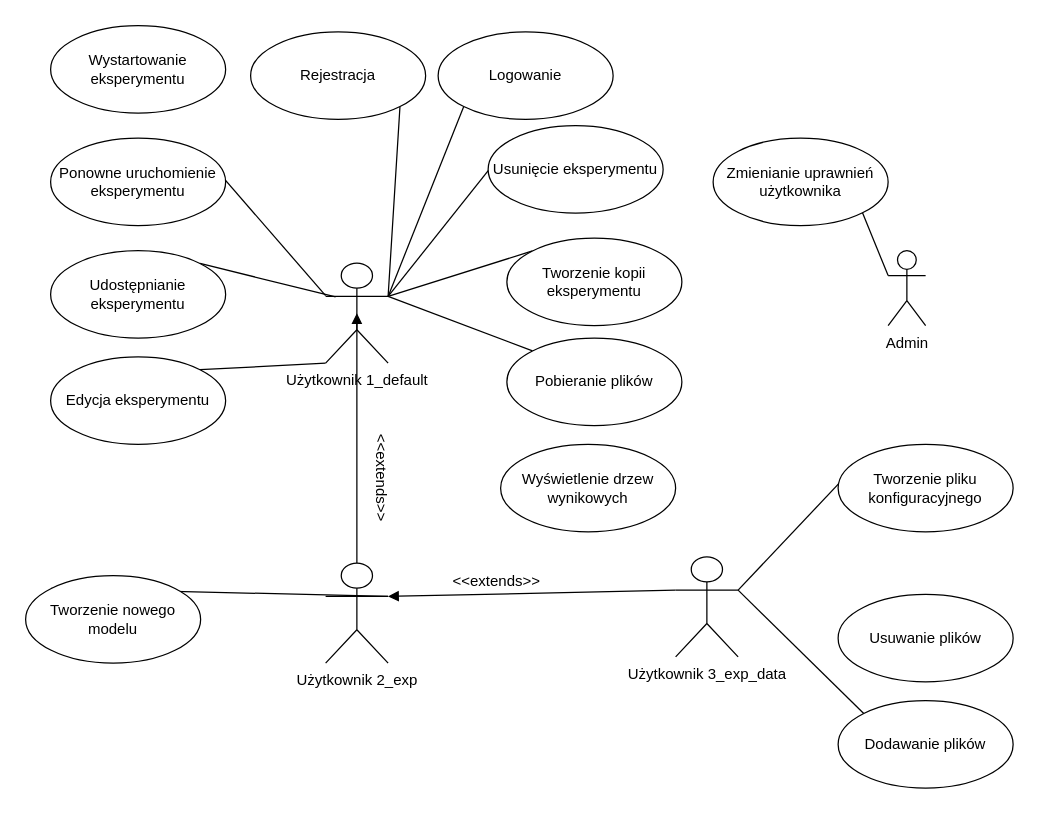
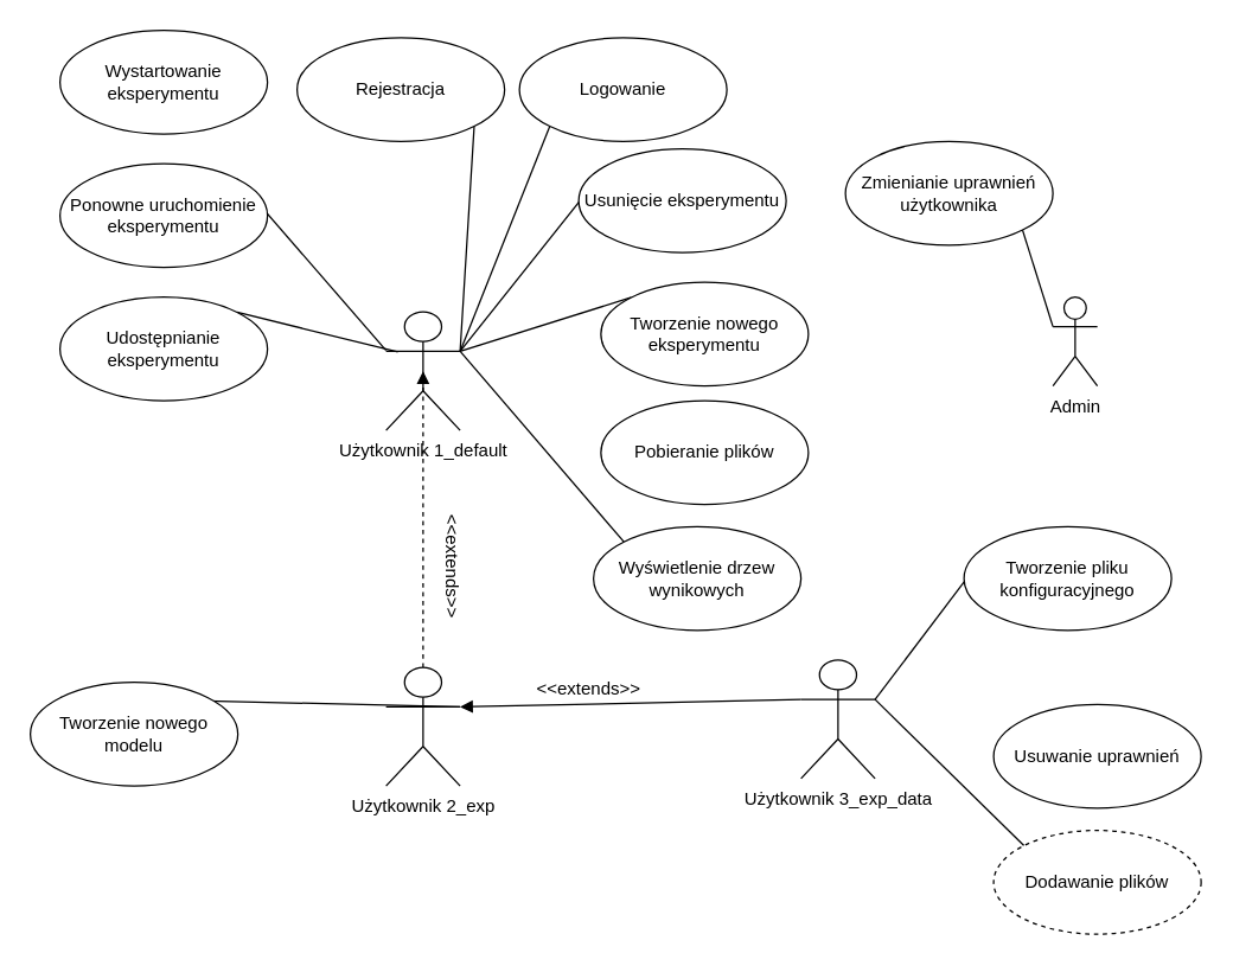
- <mxCell id="9" value="&lt;div&gt;Zmienianie uprawnień użytkownika&lt;/div&gt;" style="ellipse;whiteSpace=wrap;html=1;" vertex="1" parent="1"><mxGeometry x="570" y="110" width="140" height="70" as="geometry" /></mxCell>
+ <mxCell id="9" value="&lt;div&gt;Zmienianie uprawnień użytkownika&lt;/div&gt;" style="ellipse;whiteSpace=wrap;html=1;" vertex="1" parent="1"><mxGeometry x="570" y="95" width="140" height="70" as="geometry" /></mxCell>
- <mxCell id="28" value="Tworzenie kopii eksperymentu" style="ellipse;whiteSpace=wrap;html=1;" vertex="1" parent="1"><mxGeometry x="405" y="190" width="140" height="70" as="geometry" /></mxCell>
+ <mxCell id="28" value="Tworzenie nowego eksperymentu" style="ellipse;whiteSpace=wrap;html=1;" vertex="1" parent="1"><mxGeometry x="405" y="190" width="140" height="70" as="geometry" /></mxCell>
- <mxCell id="30" style="edgeStyle=none;rounded=0;orthogonalLoop=1;jettySize=auto;html=1;exitX=0;exitY=0;exitDx=0;exitDy=0;entryX=1;entryY=0.333;entryDx=0;entryDy=0;entryPerimeter=0;endArrow=none;endFill=0;" edge="1" parent="1" source="31" target="3"><mxGeometry relative="1" as="geometry" /></mxCell>
- <mxCell id="21" style="edgeStyle=none;rounded=0;orthogonalLoop=1;jettySize=auto;html=1;exitX=1;exitY=0;exitDx=0;exitDy=0;entryX=0;entryY=1;entryDx=0;entryDy=0;entryPerimeter=0;endArrow=none;endFill=0;" edge="1" parent="1" source="22" target="3"><mxGeometry relative="1" as="geometry" /></mxCell>
+ <mxCell id="19" style="edgeStyle=none;rounded=0;orthogonalLoop=1;jettySize=auto;html=1;exitX=0;exitY=0;exitDx=0;exitDy=0;endArrow=none;endFill=0;entryX=1;entryY=0.333;entryDx=0;entryDy=0;entryPerimeter=0;" edge="1" parent="1" source="20" target="3"><mxGeometry relative="1" as="geometry"><mxPoint x="320" y="260" as="targetPoint" /></mxGeometry></mxCell>
- <mxCell id="22" value="Edycja eksperymentu" style="ellipse;whiteSpace=wrap;html=1;" vertex="1" parent="1"><mxGeometry x="40" y="285" width="140" height="70" as="geometry" /></mxCell>
- <mxCell id="32" style="edgeStyle=none;rounded=0;orthogonalLoop=1;jettySize=auto;html=1;exitX=0.5;exitY=0;exitDx=0;exitDy=0;exitPerimeter=0;entryX=0.5;entryY=0.5;entryDx=0;entryDy=0;entryPerimeter=0;endArrow=block;endFill=1;" edge="1" parent="1" source="33" target="3"><mxGeometry relative="1" as="geometry" /></mxCell>
+ <mxCell id="32" style="edgeStyle=none;rounded=0;orthogonalLoop=1;jettySize=auto;html=1;exitX=0.5;exitY=0;exitDx=0;exitDy=0;exitPerimeter=0;entryX=0.5;entryY=0.5;entryDx=0;entryDy=0;entryPerimeter=0;endArrow=block;endFill=1;dashed=1;" edge="1" parent="1" source="33" target="3"><mxGeometry relative="1" as="geometry" /></mxCell>
- <mxCell id="13" value="&lt;div&gt;Tworzenie pliku konfiguracyjnego&lt;/div&gt;" style="ellipse;whiteSpace=wrap;html=1;" vertex="1" parent="1"><mxGeometry x="670" y="355" width="140" height="70" as="geometry" /></mxCell>
+ <mxCell id="13" value="&lt;div&gt;Tworzenie pliku konfiguracyjnego&lt;/div&gt;" style="ellipse;whiteSpace=wrap;html=1;" vertex="1" parent="1"><mxGeometry x="650" y="355" width="140" height="70" as="geometry" /></mxCell>
- <mxCell id="29" value="Usuwanie plików" style="ellipse;whiteSpace=wrap;html=1;" vertex="1" parent="1"><mxGeometry x="670" y="475" width="140" height="70" as="geometry" /></mxCell>
+ <mxCell id="29" value="Usuwanie uprawnień" style="ellipse;whiteSpace=wrap;html=1;" vertex="1" parent="1"><mxGeometry x="670" y="475" width="140" height="70" as="geometry" /></mxCell>
- <mxCell id="11" value="Dodawanie plików" style="ellipse;whiteSpace=wrap;html=1;" vertex="1" parent="1"><mxGeometry x="670" y="560" width="140" height="70" as="geometry" /></mxCell>
+ <mxCell id="11" value="Dodawanie plików" style="ellipse;whiteSpace=wrap;html=1;dashed=1;" vertex="1" parent="1"><mxGeometry x="670" y="560" width="140" height="70" as="geometry" /></mxCell>
